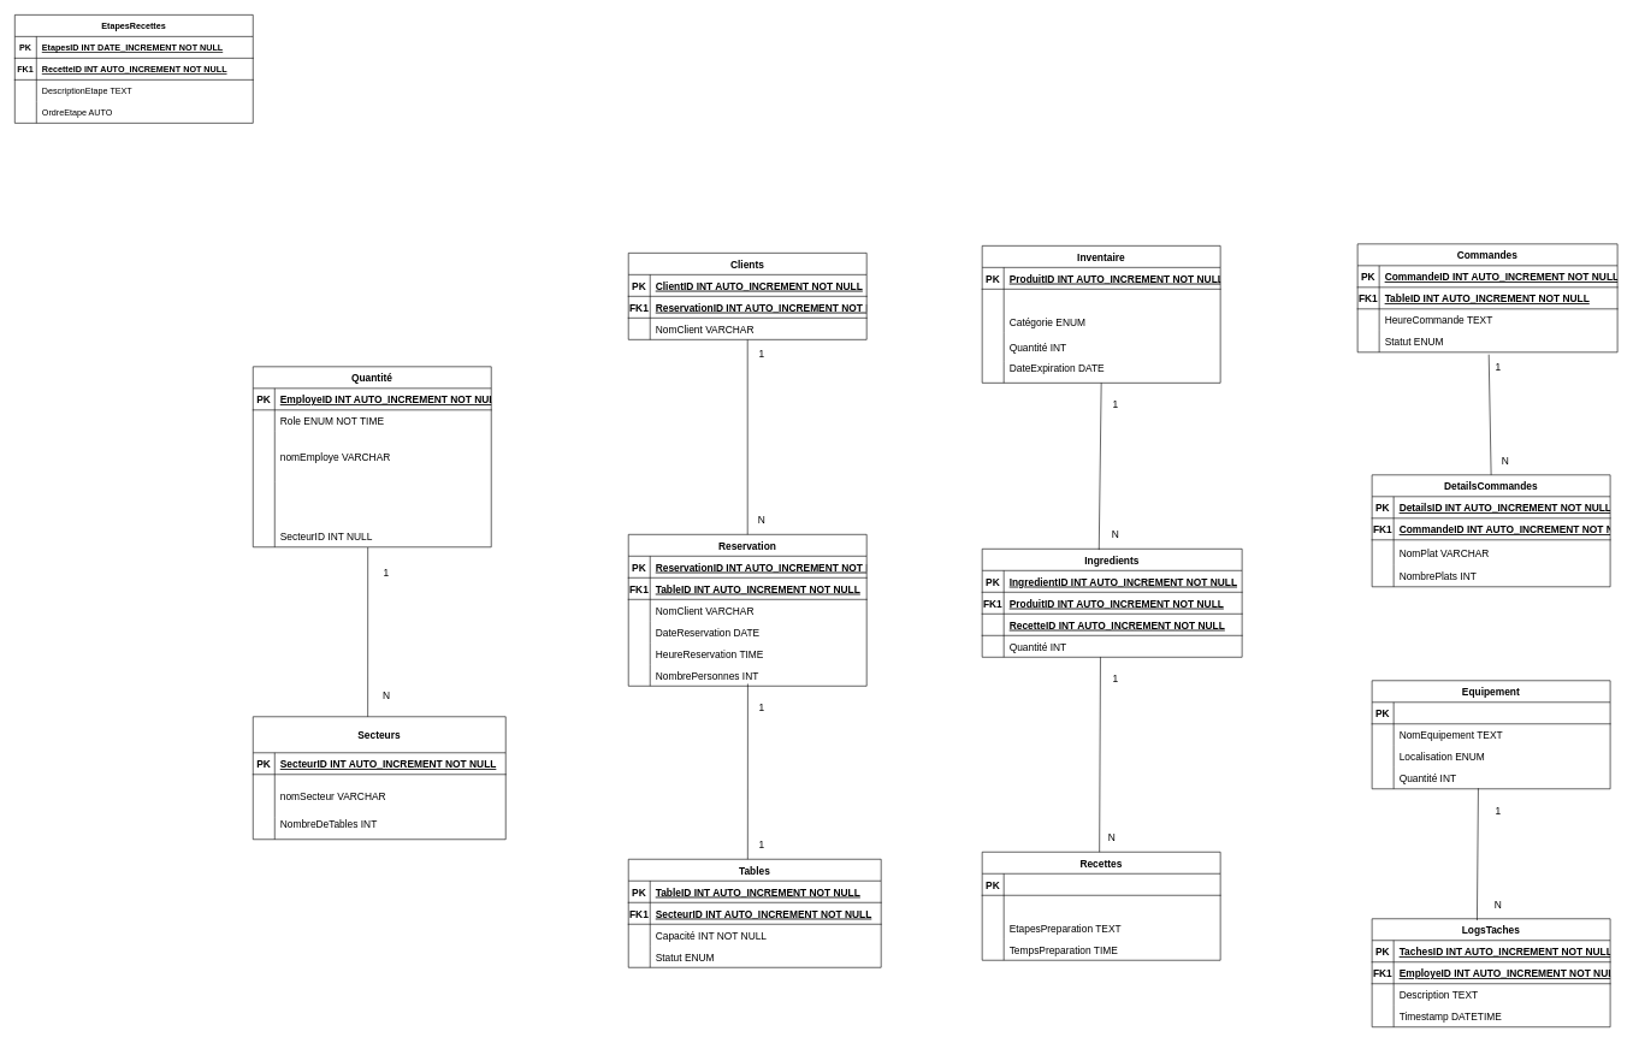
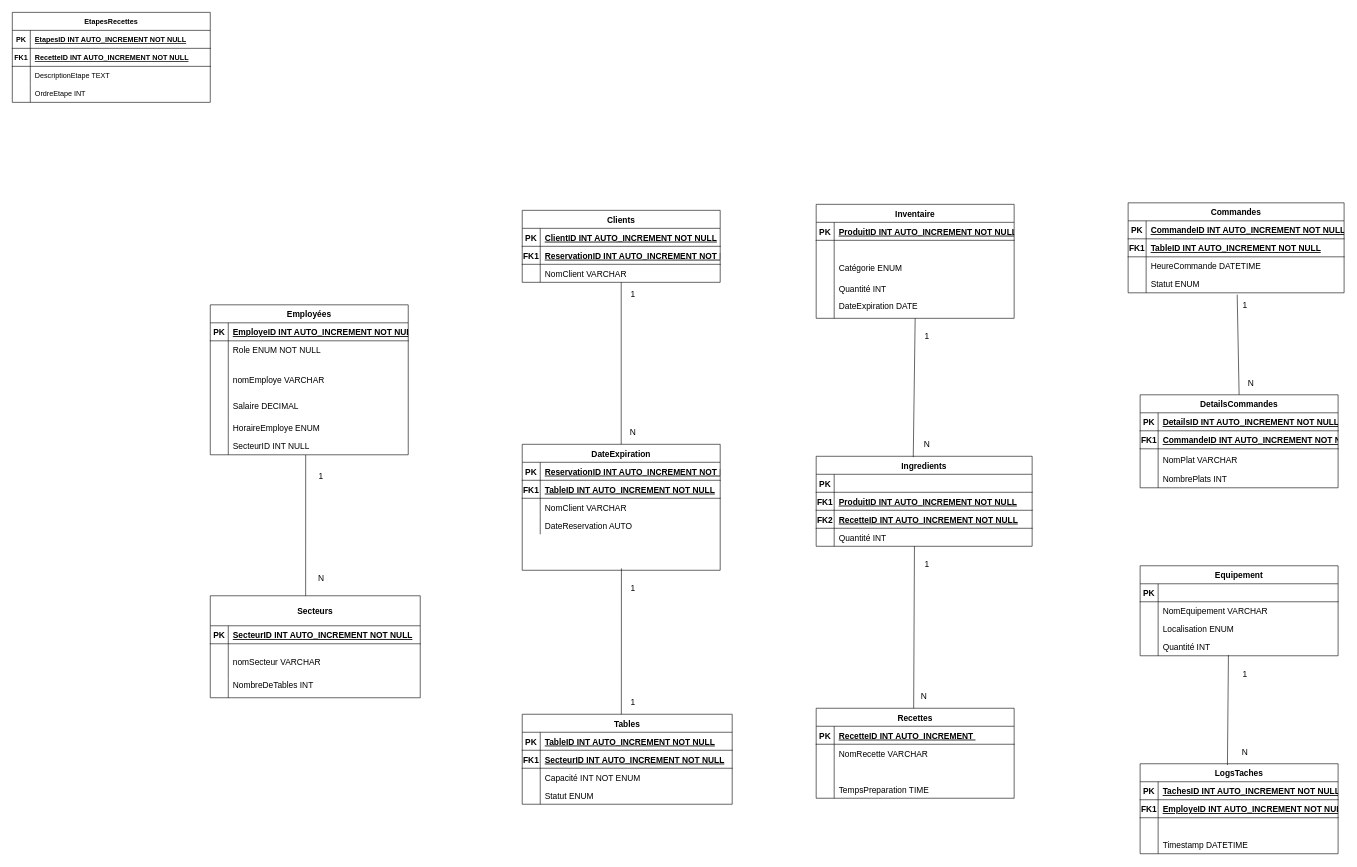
- <mxCell id="110" value="EtapesID INT DATE_INCREMENT NOT NULL " style="shape=partialRectangle;overflow=hidden;connectable=0;fillColor=none;top=0;left=0;bottom=0;right=0;align=left;spacingLeft=6;fontStyle=5;" vertex="1" parent="108"><mxGeometry x="30" width="300" height="30" as="geometry"><mxRectangle width="300" height="30" as="alternateBounds" /></mxGeometry></mxCell>
+ <mxCell id="110" value="EtapesID INT AUTO_INCREMENT NOT NULL " style="shape=partialRectangle;overflow=hidden;connectable=0;fillColor=none;top=0;left=0;bottom=0;right=0;align=left;spacingLeft=6;fontStyle=5;" vertex="1" parent="108"><mxGeometry x="30" width="300" height="30" as="geometry"><mxRectangle width="300" height="30" as="alternateBounds" /></mxGeometry></mxCell>
- <mxCell id="119" value="OrdreEtape AUTO" style="shape=partialRectangle;overflow=hidden;connectable=0;fillColor=none;top=0;left=0;bottom=0;right=0;align=left;spacingLeft=6;" vertex="1" parent="117"><mxGeometry x="30" width="300" height="30" as="geometry"><mxRectangle width="300" height="30" as="alternateBounds" /></mxGeometry></mxCell>
+ <mxCell id="119" value="OrdreEtape INT" style="shape=partialRectangle;overflow=hidden;connectable=0;fillColor=none;top=0;left=0;bottom=0;right=0;align=left;spacingLeft=6;" vertex="1" parent="117"><mxGeometry x="30" width="300" height="30" as="geometry"><mxRectangle width="300" height="30" as="alternateBounds" /></mxGeometry></mxCell>
- <mxCell id="65" value="HeureCommande TEXT" style="shape=partialRectangle;overflow=hidden;connectable=0;fillColor=none;top=0;left=0;bottom=0;right=0;align=left;spacingLeft=6;fontSize=14;" vertex="1" parent="63"><mxGeometry x="30" width="330" height="30" as="geometry"><mxRectangle width="330" height="30" as="alternateBounds" /></mxGeometry></mxCell>
+ <mxCell id="65" value="HeureCommande DATETIME" style="shape=partialRectangle;overflow=hidden;connectable=0;fillColor=none;top=0;left=0;bottom=0;right=0;align=left;spacingLeft=6;fontSize=14;" vertex="1" parent="63"><mxGeometry x="30" width="330" height="30" as="geometry"><mxRectangle width="330" height="30" as="alternateBounds" /></mxGeometry></mxCell>
- <mxCell id="2" value="Quantité" style="shape=table;startSize=30;container=1;collapsible=1;childLayout=tableLayout;fixedRows=1;rowLines=0;fontStyle=1;align=center;resizeLast=1;fontSize=14;" parent="1" vertex="1"><mxGeometry x="350" y="507.5" width="330" height="250" as="geometry" /></mxCell>
+ <mxCell id="2" value="Employées" style="shape=table;startSize=30;container=1;collapsible=1;childLayout=tableLayout;fixedRows=1;rowLines=0;fontStyle=1;align=center;resizeLast=1;fontSize=14;" parent="1" vertex="1"><mxGeometry x="350" y="507.5" width="330" height="250" as="geometry" /></mxCell>
- <mxCell id="8" value="Role ENUM NOT TIME" style="shape=partialRectangle;overflow=hidden;connectable=0;fillColor=none;top=0;left=0;bottom=0;right=0;align=left;spacingLeft=6;fontSize=14;" parent="6" vertex="1"><mxGeometry x="30" width="300" height="30" as="geometry"><mxRectangle width="300" height="30" as="alternateBounds" /></mxGeometry></mxCell>
+ <mxCell id="8" value="Role ENUM NOT NULL" style="shape=partialRectangle;overflow=hidden;connectable=0;fillColor=none;top=0;left=0;bottom=0;right=0;align=left;spacingLeft=6;fontSize=14;" parent="6" vertex="1"><mxGeometry x="30" width="300" height="30" as="geometry"><mxRectangle width="300" height="30" as="alternateBounds" /></mxGeometry></mxCell>
+ <mxCell id="14" value="Salaire DECIMAL&#10;" style="shape=partialRectangle;overflow=hidden;connectable=0;fillColor=none;top=0;left=0;bottom=0;right=0;align=left;spacingLeft=6;fontSize=14;" parent="12" vertex="1"><mxGeometry x="30" width="300" height="30" as="geometry"><mxRectangle width="300" height="30" as="alternateBounds" /></mxGeometry></mxCell>
+ <mxCell id="17" value="HoraireEmploye ENUM" style="shape=partialRectangle;overflow=hidden;connectable=0;fillColor=none;top=0;left=0;bottom=0;right=0;align=left;spacingLeft=6;fontSize=14;" parent="15" vertex="1"><mxGeometry x="30" width="300" height="30" as="geometry"><mxRectangle width="300" height="30" as="alternateBounds" /></mxGeometry></mxCell>
- <mxCell id="148" value="Reservation" style="shape=table;startSize=30;container=1;collapsible=1;childLayout=tableLayout;fixedRows=1;rowLines=0;fontStyle=1;align=center;resizeLast=1;fontSize=14;" vertex="1" parent="1"><mxGeometry x="870" y="740" width="330" height="210" as="geometry" /></mxCell>
+ <mxCell id="148" value="DateExpiration" style="shape=table;startSize=30;container=1;collapsible=1;childLayout=tableLayout;fixedRows=1;rowLines=0;fontStyle=1;align=center;resizeLast=1;fontSize=14;" vertex="1" parent="1"><mxGeometry x="870" y="740" width="330" height="210" as="geometry" /></mxCell>
- <mxCell id="136" value="IngredientID INT AUTO_INCREMENT NOT NULL " style="shape=partialRectangle;overflow=hidden;connectable=0;fillColor=none;top=0;left=0;bottom=0;right=0;align=left;spacingLeft=6;fontStyle=5;fontSize=14;" vertex="1" parent="134"><mxGeometry x="30" width="330" height="30" as="geometry"><mxRectangle width="330" height="30" as="alternateBounds" /></mxGeometry></mxCell>
+ <mxCell id="141" value="FK2" style="shape=partialRectangle;overflow=hidden;connectable=0;fillColor=none;top=0;left=0;bottom=0;right=0;fontStyle=1;fontSize=14;" vertex="1" parent="140"><mxGeometry width="30" height="30" as="geometry"><mxRectangle width="30" height="30" as="alternateBounds" /></mxGeometry></mxCell>
- <mxCell id="160" value="DateReservation DATE" style="shape=partialRectangle;overflow=hidden;connectable=0;fillColor=none;top=0;left=0;bottom=0;right=0;align=left;spacingLeft=6;fontSize=14;" vertex="1" parent="158"><mxGeometry x="30" width="300" height="30" as="geometry"><mxRectangle width="300" height="30" as="alternateBounds" /></mxGeometry></mxCell>
+ <mxCell id="160" value="DateReservation AUTO" style="shape=partialRectangle;overflow=hidden;connectable=0;fillColor=none;top=0;left=0;bottom=0;right=0;align=left;spacingLeft=6;fontSize=14;" vertex="1" parent="158"><mxGeometry x="30" width="300" height="30" as="geometry"><mxRectangle width="300" height="30" as="alternateBounds" /></mxGeometry></mxCell>
- <mxCell id="163" value="HeureReservation TIME" style="shape=partialRectangle;overflow=hidden;connectable=0;fillColor=none;top=0;left=0;bottom=0;right=0;align=left;spacingLeft=6;fontSize=14;" vertex="1" parent="161"><mxGeometry x="30" width="300" height="30" as="geometry"><mxRectangle width="300" height="30" as="alternateBounds" /></mxGeometry></mxCell>
- <mxCell id="166" value="NombrePersonnes INT" style="shape=partialRectangle;overflow=hidden;connectable=0;fillColor=none;top=0;left=0;bottom=0;right=0;align=left;spacingLeft=6;fontSize=14;" vertex="1" parent="164"><mxGeometry x="30" width="300" height="30" as="geometry"><mxRectangle width="300" height="30" as="alternateBounds" /></mxGeometry></mxCell>
- <mxCell id="87" value="NomEquipement TEXT" style="shape=partialRectangle;overflow=hidden;connectable=0;fillColor=none;top=0;left=0;bottom=0;right=0;align=left;spacingLeft=6;fontSize=14;" vertex="1" parent="85"><mxGeometry x="30" width="300" height="30" as="geometry"><mxRectangle width="300" height="30" as="alternateBounds" /></mxGeometry></mxCell>
+ <mxCell id="87" value="NomEquipement VARCHAR" style="shape=partialRectangle;overflow=hidden;connectable=0;fillColor=none;top=0;left=0;bottom=0;right=0;align=left;spacingLeft=6;fontSize=14;" vertex="1" parent="85"><mxGeometry x="30" width="300" height="30" as="geometry"><mxRectangle width="300" height="30" as="alternateBounds" /></mxGeometry></mxCell>
+ <mxCell id="97" value="RecetteID INT AUTO_INCREMENT " style="shape=partialRectangle;overflow=hidden;connectable=0;fillColor=none;top=0;left=0;bottom=0;right=0;align=left;spacingLeft=6;fontStyle=5;fontSize=14;" vertex="1" parent="95"><mxGeometry x="30" width="300" height="30" as="geometry"><mxRectangle width="300" height="30" as="alternateBounds" /></mxGeometry></mxCell>
+ <mxCell id="100" value="NomRecette VARCHAR" style="shape=partialRectangle;overflow=hidden;connectable=0;fillColor=none;top=0;left=0;bottom=0;right=0;align=left;spacingLeft=6;fontSize=14;" vertex="1" parent="98"><mxGeometry x="30" width="300" height="30" as="geometry"><mxRectangle width="300" height="30" as="alternateBounds" /></mxGeometry></mxCell>
- <mxCell id="103" value="EtapesPreparation TEXT" style="shape=partialRectangle;overflow=hidden;connectable=0;fillColor=none;top=0;left=0;bottom=0;right=0;align=left;spacingLeft=6;fontSize=14;" vertex="1" parent="101"><mxGeometry x="30" width="300" height="30" as="geometry"><mxRectangle width="300" height="30" as="alternateBounds" /></mxGeometry></mxCell>
- <mxCell id="180" value="Capacité INT NOT NULL" style="shape=partialRectangle;overflow=hidden;connectable=0;fillColor=none;top=0;left=0;bottom=0;right=0;align=left;spacingLeft=6;fontSize=14;" vertex="1" parent="178"><mxGeometry x="30" width="320" height="30" as="geometry"><mxRectangle width="320" height="30" as="alternateBounds" /></mxGeometry></mxCell>
+ <mxCell id="180" value="Capacité INT NOT ENUM" style="shape=partialRectangle;overflow=hidden;connectable=0;fillColor=none;top=0;left=0;bottom=0;right=0;align=left;spacingLeft=6;fontSize=14;" vertex="1" parent="178"><mxGeometry x="30" width="320" height="30" as="geometry"><mxRectangle width="320" height="30" as="alternateBounds" /></mxGeometry></mxCell>
- <mxCell id="129" value="Description TEXT" style="shape=partialRectangle;overflow=hidden;connectable=0;fillColor=none;top=0;left=0;bottom=0;right=0;align=left;spacingLeft=6;fontSize=14;" vertex="1" parent="127"><mxGeometry x="30" width="300" height="30" as="geometry"><mxRectangle width="300" height="30" as="alternateBounds" /></mxGeometry></mxCell>
